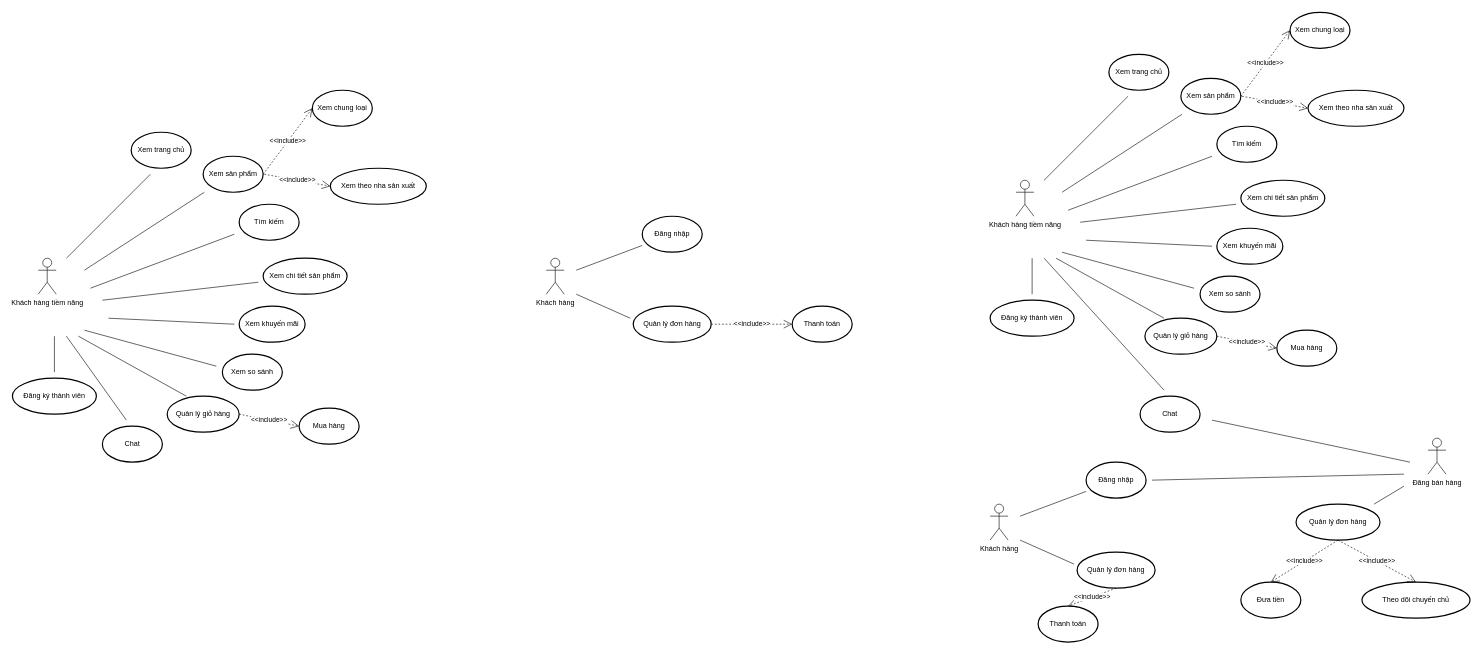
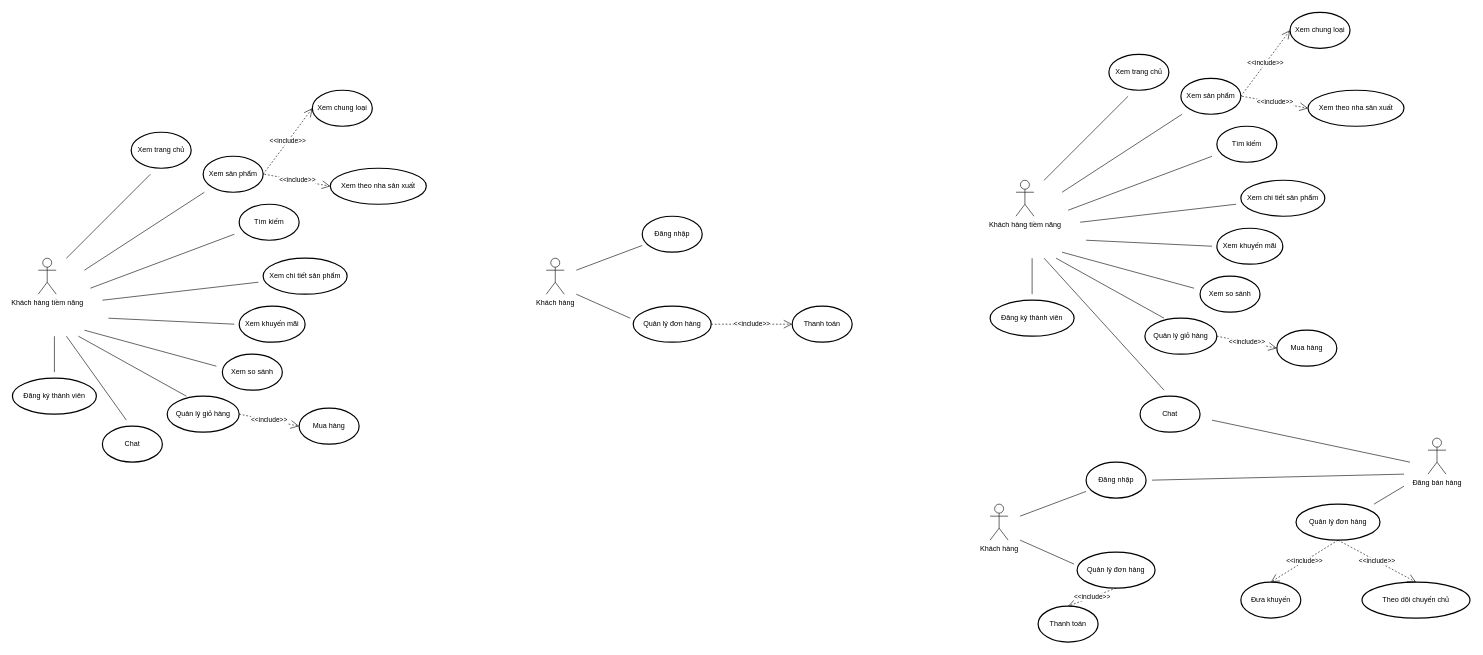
- <mxCell id="71" value="Đưa tiền" style="strokeWidth=2;html=1;shape=mxgraph.flowchart.start_1;whiteSpace=wrap;" vertex="1" parent="1"><mxGeometry x="2068" y="970" width="100" height="60" as="geometry" /></mxCell>
+ <mxCell id="71" value="Đưa khuyến" style="strokeWidth=2;html=1;shape=mxgraph.flowchart.start_1;whiteSpace=wrap;" vertex="1" parent="1"><mxGeometry x="2068" y="970" width="100" height="60" as="geometry" /></mxCell>
